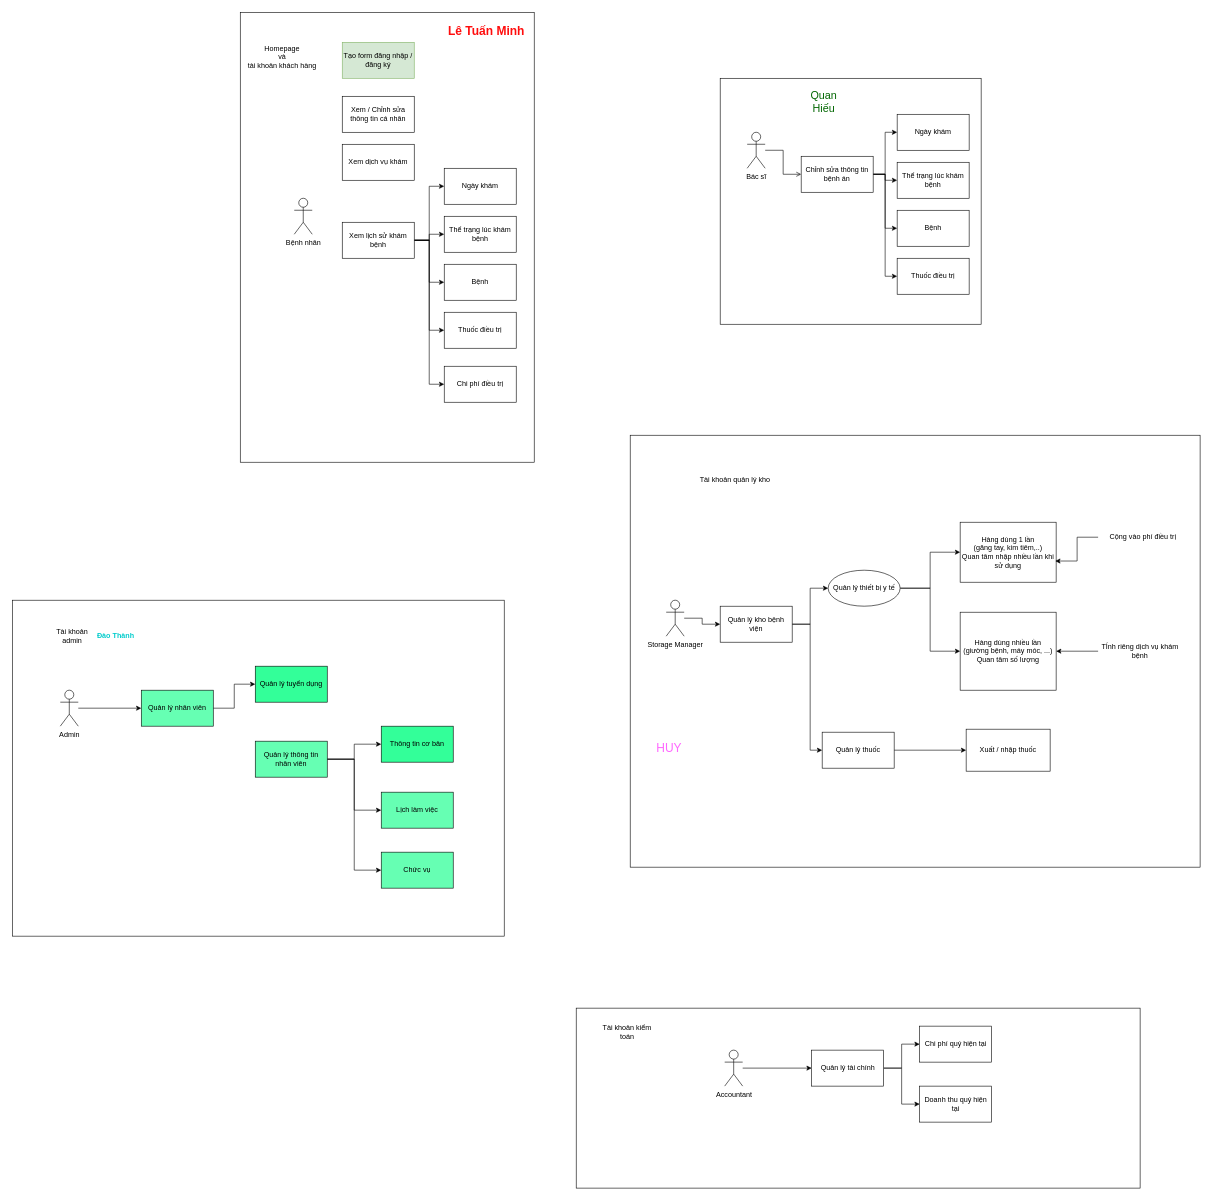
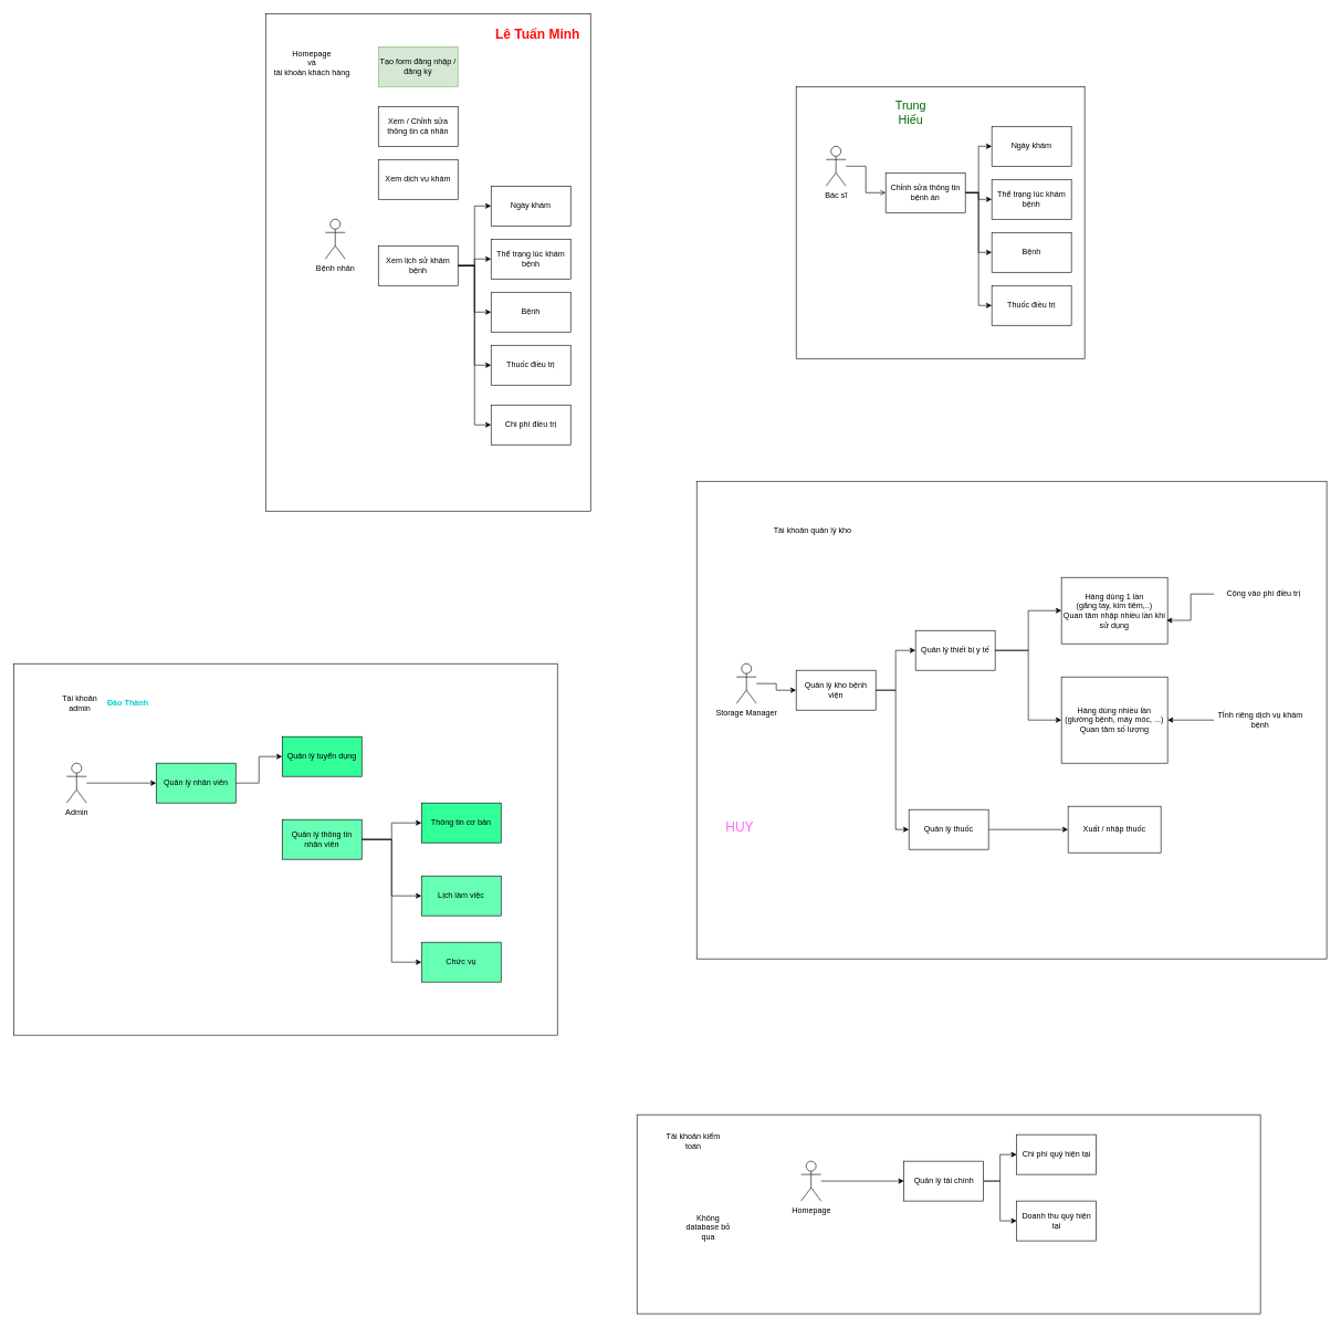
- <mxCell id="76" value="&lt;font style=&quot;font-size: 18px&quot; color=&quot;#006600&quot;&gt;Quan Hiếu&lt;br&gt;&lt;/font&gt;" style="text;html=1;strokeColor=none;fillColor=none;align=center;verticalAlign=middle;whiteSpace=wrap;rounded=0;" parent="1" vertex="1"><mxGeometry x="1353" y="160" width="40" height="20" as="geometry" /></mxCell>
+ <mxCell id="76" value="&lt;font style=&quot;font-size: 18px&quot; color=&quot;#006600&quot;&gt;Trung Hiếu&lt;br&gt;&lt;/font&gt;" style="text;html=1;strokeColor=none;fillColor=none;align=center;verticalAlign=middle;whiteSpace=wrap;rounded=0;" parent="1" vertex="1"><mxGeometry x="1353" y="160" width="40" height="20" as="geometry" /></mxCell>
- <mxCell id="39" value="Quản lý thiết bị y tế" style="ellipse;whiteSpace=wrap;html=1;" parent="1" vertex="1"><mxGeometry x="1380" y="950" width="120" height="60" as="geometry" /></mxCell>
+ <mxCell id="39" value="Quản lý thiết bị y tế" style="rounded=0;whiteSpace=wrap;html=1;" parent="1" vertex="1"><mxGeometry x="1380" y="950" width="120" height="60" as="geometry" /></mxCell>
- <mxCell id="64" value="Quản lý tài chính" style="rounded=0;whiteSpace=wrap;html=1;" parent="1" vertex="1"><mxGeometry x="1352.5" y="1750" width="120" height="60" as="geometry" /></mxCell>
+ <mxCell id="64" value="Quản lý tài chính" style="rounded=0;whiteSpace=wrap;html=1;" parent="1" vertex="1"><mxGeometry x="1362.5" y="1750" width="120" height="60" as="geometry" /></mxCell>
- <mxCell id="68" value="Accountant" style="shape=umlActor;verticalLabelPosition=bottom;verticalAlign=top;html=1;outlineConnect=0;" parent="1" vertex="1"><mxGeometry x="1207.5" y="1750" width="30" height="60" as="geometry" /></mxCell>
+ <mxCell id="68" value="Homepage" style="shape=umlActor;verticalLabelPosition=bottom;verticalAlign=top;html=1;outlineConnect=0;" parent="1" vertex="1"><mxGeometry x="1207.5" y="1750" width="30" height="60" as="geometry" /></mxCell>
+ <mxCell id="73" value="Không database bỏ qua" style="text;html=1;strokeColor=none;fillColor=none;align=center;verticalAlign=middle;whiteSpace=wrap;rounded=0;" parent="1" vertex="1"><mxGeometry x="1025" y="1840" width="85" height="20" as="geometry" /></mxCell>
